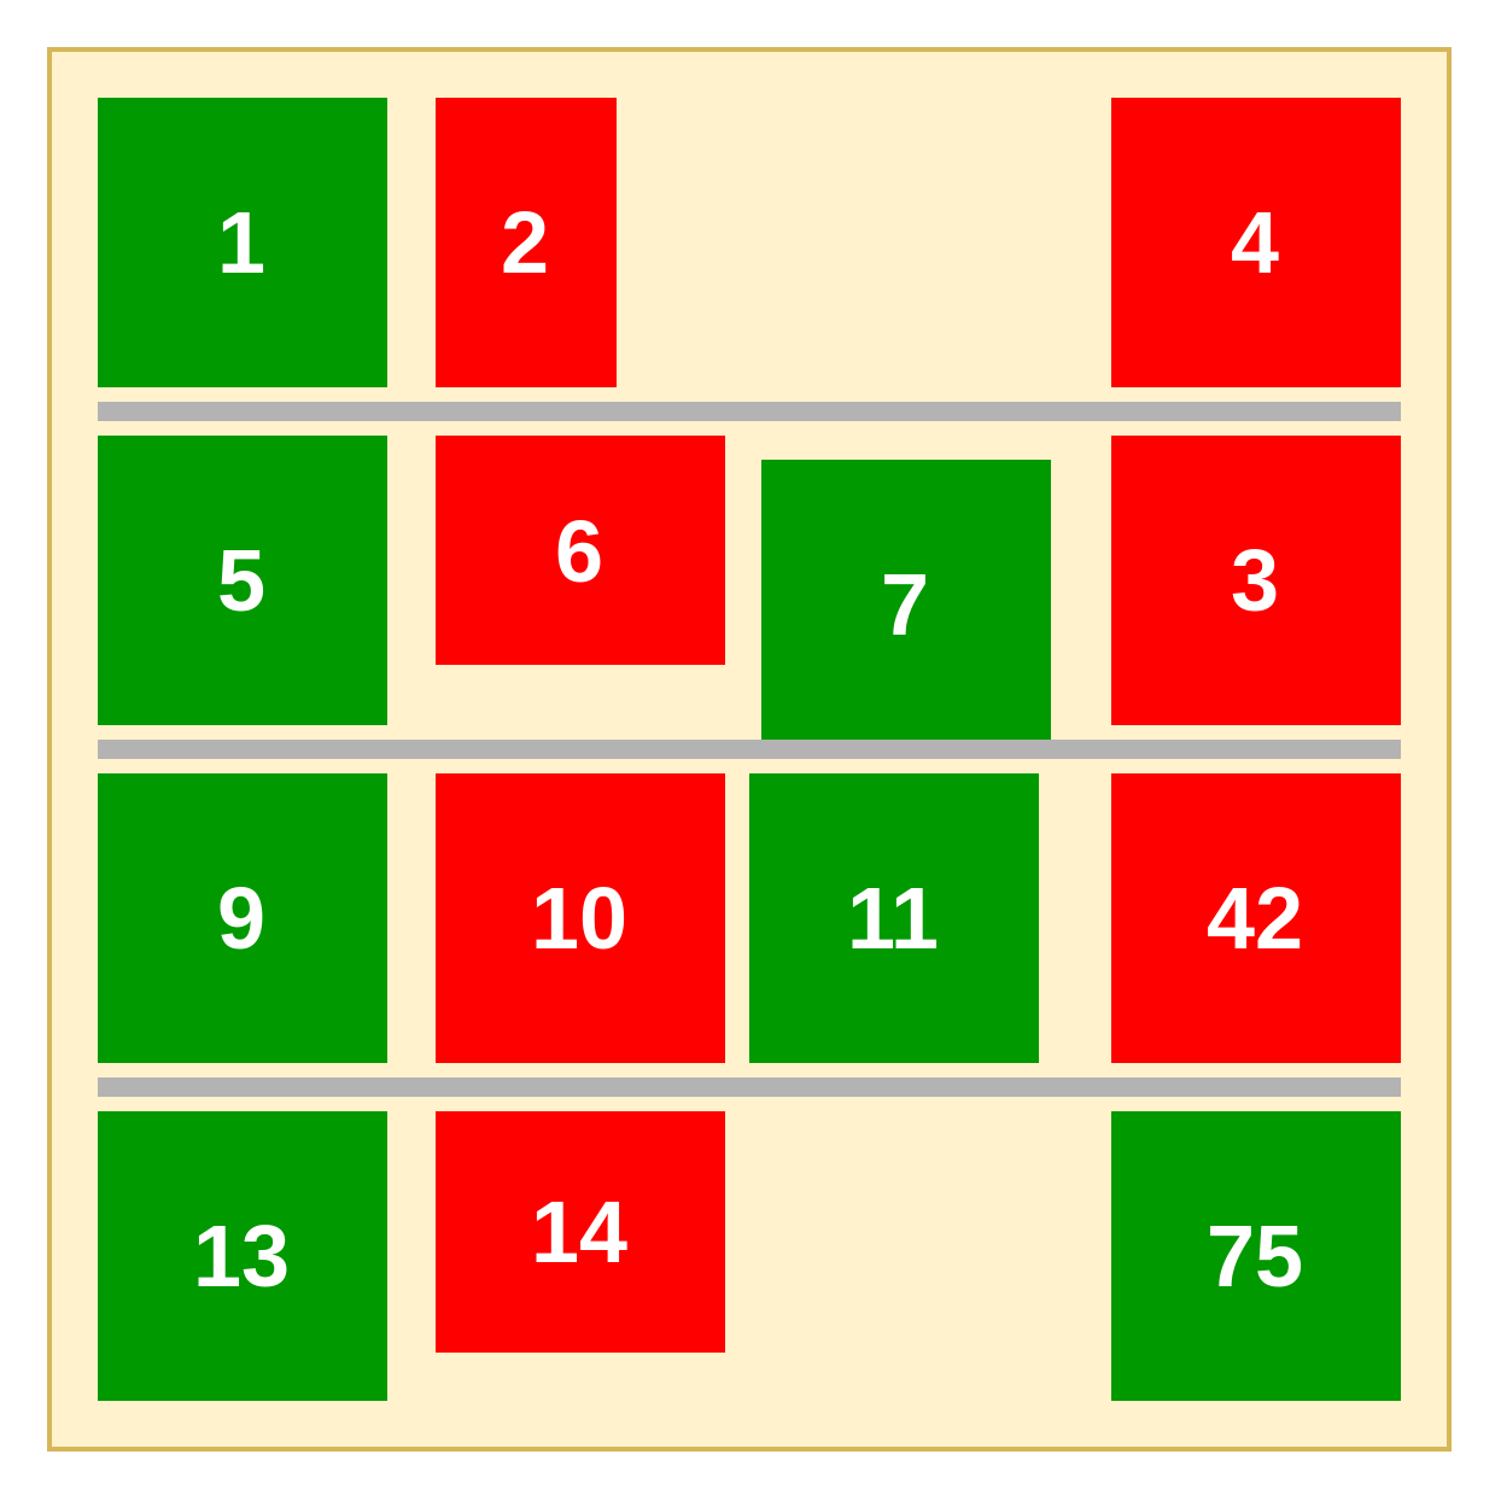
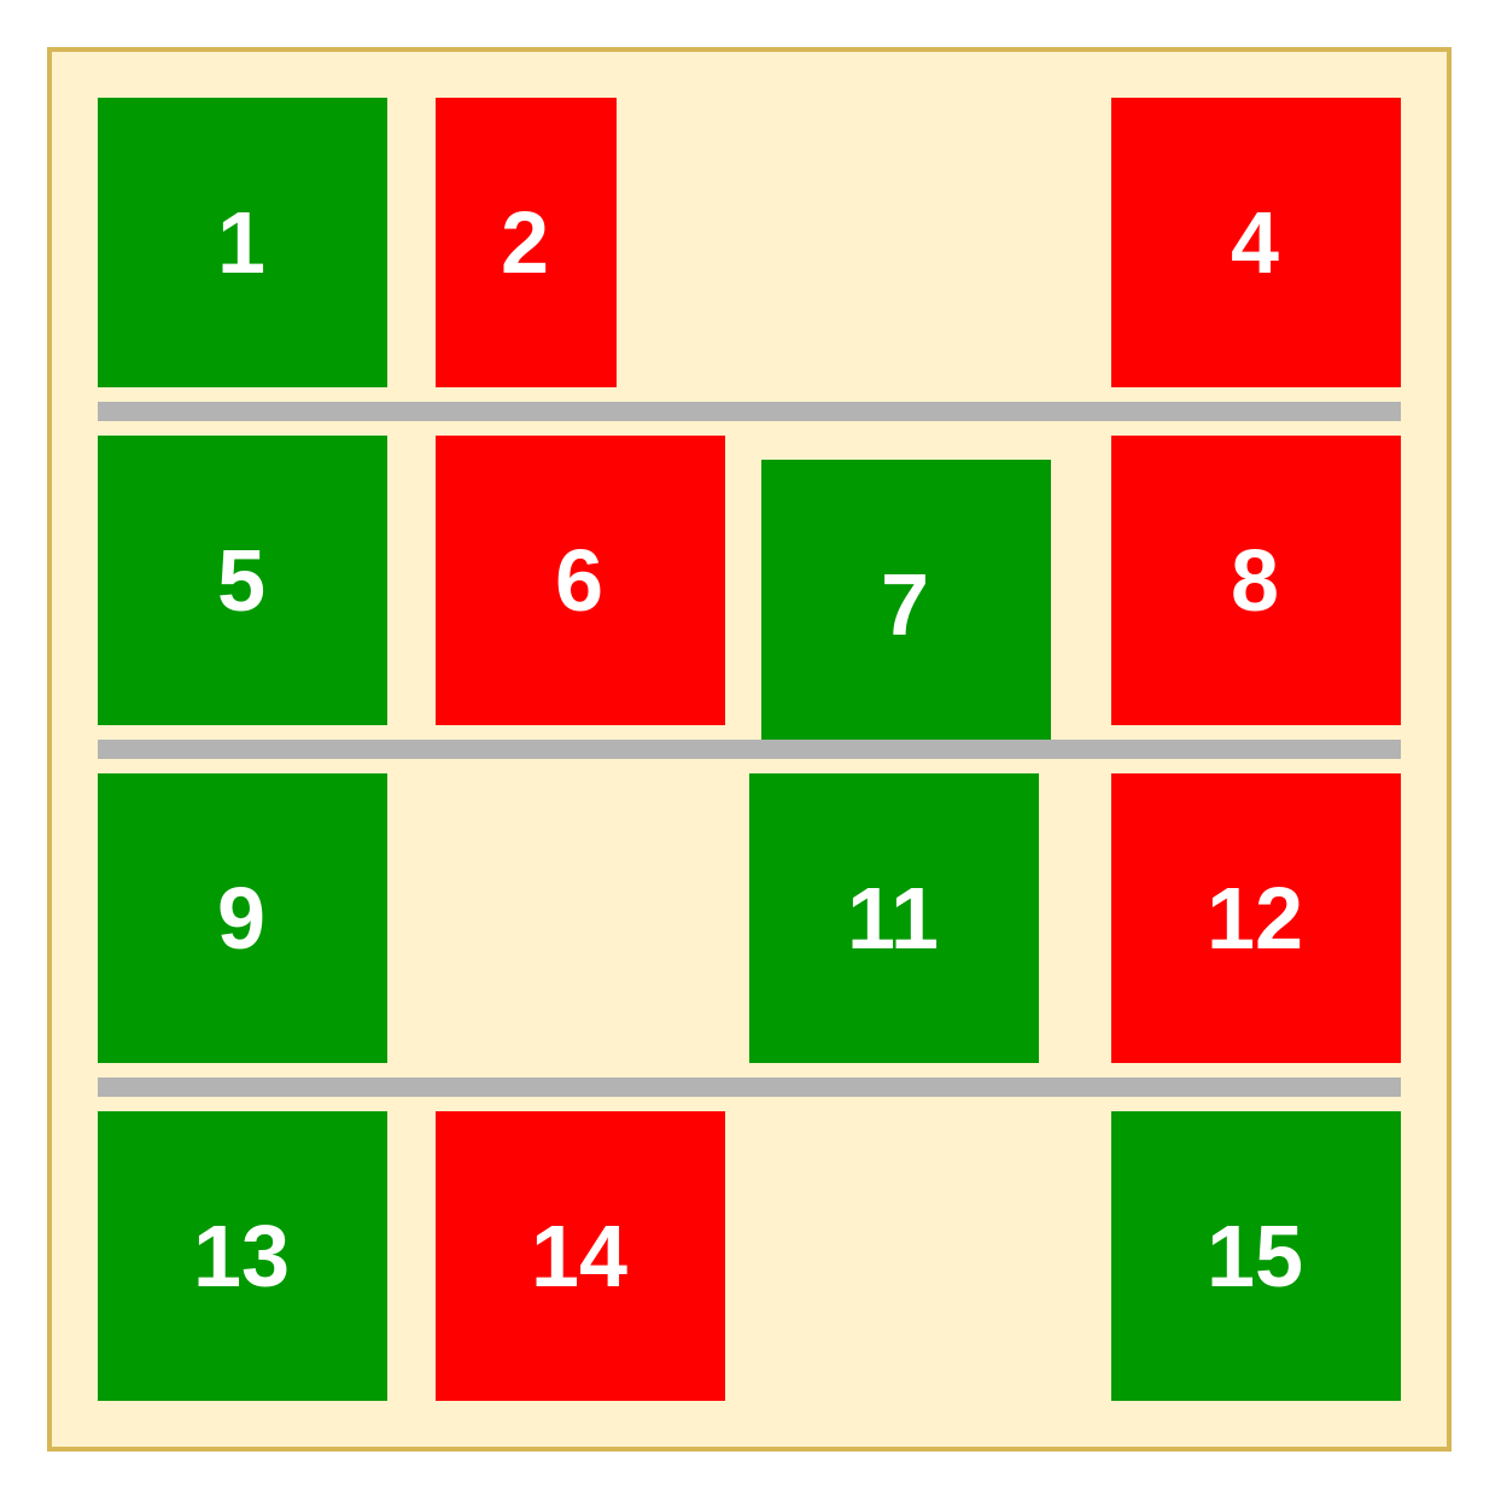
- <mxCell id="7" value="&lt;font style=&quot;font-size: 36px&quot;&gt;&lt;b style=&quot;font-size: 36px&quot;&gt;6&lt;/b&gt;&lt;/font&gt;" style="text;html=1;align=center;verticalAlign=middle;whiteSpace=wrap;rounded=0;strokeWidth=2;fontSize=36;fontColor=#FFFFFF;fillColor=#FF0000;" parent="1" vertex="1"><mxGeometry x="180" y="180" width="120" height="95" as="geometry" /></mxCell>
+ <mxCell id="7" value="&lt;font style=&quot;font-size: 36px&quot;&gt;&lt;b style=&quot;font-size: 36px&quot;&gt;6&lt;/b&gt;&lt;/font&gt;" style="text;html=1;align=center;verticalAlign=middle;whiteSpace=wrap;rounded=0;strokeWidth=2;fontSize=36;fontColor=#FFFFFF;fillColor=#FF0000;" parent="1" vertex="1"><mxGeometry x="180" y="180" width="120" height="120" as="geometry" /></mxCell>
- <mxCell id="9" value="&lt;font style=&quot;font-size: 36px&quot;&gt;&lt;b style=&quot;font-size: 36px&quot;&gt;3&lt;/b&gt;&lt;/font&gt;" style="text;html=1;align=center;verticalAlign=middle;whiteSpace=wrap;rounded=0;strokeWidth=2;fontSize=36;fontColor=#FFFFFF;fillColor=#FF0000;" parent="1" vertex="1"><mxGeometry x="460" y="180" width="120" height="120" as="geometry" /></mxCell>
+ <mxCell id="9" value="&lt;font style=&quot;font-size: 36px&quot;&gt;&lt;b style=&quot;font-size: 36px&quot;&gt;8&lt;/b&gt;&lt;/font&gt;" style="text;html=1;align=center;verticalAlign=middle;whiteSpace=wrap;rounded=0;strokeWidth=2;fontSize=36;fontColor=#FFFFFF;fillColor=#FF0000;" parent="1" vertex="1"><mxGeometry x="460" y="180" width="120" height="120" as="geometry" /></mxCell>
- <mxCell id="11" value="&lt;font style=&quot;font-size: 36px&quot;&gt;&lt;b style=&quot;font-size: 36px&quot;&gt;10&lt;/b&gt;&lt;/font&gt;" style="text;html=1;align=center;verticalAlign=middle;whiteSpace=wrap;rounded=0;strokeWidth=2;fontSize=36;fontColor=#FFFFFF;fillColor=#FF0000;" parent="1" vertex="1"><mxGeometry x="180" y="320" width="120" height="120" as="geometry" /></mxCell>
- <mxCell id="13" value="&lt;font style=&quot;font-size: 36px&quot;&gt;&lt;b style=&quot;font-size: 36px&quot;&gt;42&lt;/b&gt;&lt;/font&gt;" style="text;html=1;align=center;verticalAlign=middle;whiteSpace=wrap;rounded=0;strokeWidth=2;fontSize=36;fontColor=#FFFFFF;fillColor=#FF0000;" parent="1" vertex="1"><mxGeometry x="460" y="320" width="120" height="120" as="geometry" /></mxCell>
+ <mxCell id="13" value="&lt;font style=&quot;font-size: 36px&quot;&gt;&lt;b style=&quot;font-size: 36px&quot;&gt;12&lt;/b&gt;&lt;/font&gt;" style="text;html=1;align=center;verticalAlign=middle;whiteSpace=wrap;rounded=0;strokeWidth=2;fontSize=36;fontColor=#FFFFFF;fillColor=#FF0000;" parent="1" vertex="1"><mxGeometry x="460" y="320" width="120" height="120" as="geometry" /></mxCell>
- <mxCell id="15" value="&lt;font style=&quot;font-size: 36px&quot;&gt;&lt;b style=&quot;font-size: 36px&quot;&gt;14&lt;/b&gt;&lt;/font&gt;" style="text;html=1;align=center;verticalAlign=middle;whiteSpace=wrap;rounded=0;strokeWidth=2;fontSize=36;fontColor=#FFFFFF;fillColor=#FF0000;" parent="1" vertex="1"><mxGeometry x="180" y="460" width="120" height="100" as="geometry" /></mxCell>
+ <mxCell id="15" value="&lt;font style=&quot;font-size: 36px&quot;&gt;&lt;b style=&quot;font-size: 36px&quot;&gt;14&lt;/b&gt;&lt;/font&gt;" style="text;html=1;align=center;verticalAlign=middle;whiteSpace=wrap;rounded=0;strokeWidth=2;fontSize=36;fontColor=#FFFFFF;fillColor=#FF0000;" parent="1" vertex="1"><mxGeometry x="180" y="460" width="120" height="120" as="geometry" /></mxCell>
- <mxCell id="16" value="&lt;font style=&quot;font-size: 36px&quot;&gt;&lt;b style=&quot;font-size: 36px&quot;&gt;75&lt;/b&gt;&lt;/font&gt;" style="text;html=1;align=center;verticalAlign=middle;whiteSpace=wrap;rounded=0;strokeWidth=2;fontSize=36;fontColor=#FFFFFF;fillColor=#009900;" parent="1" vertex="1"><mxGeometry x="460" y="460" width="120" height="120" as="geometry" /></mxCell>
+ <mxCell id="16" value="&lt;font style=&quot;font-size: 36px&quot;&gt;&lt;b style=&quot;font-size: 36px&quot;&gt;15&lt;/b&gt;&lt;/font&gt;" style="text;html=1;align=center;verticalAlign=middle;whiteSpace=wrap;rounded=0;strokeWidth=2;fontSize=36;fontColor=#FFFFFF;fillColor=#009900;" parent="1" vertex="1"><mxGeometry x="460" y="460" width="120" height="120" as="geometry" /></mxCell>
